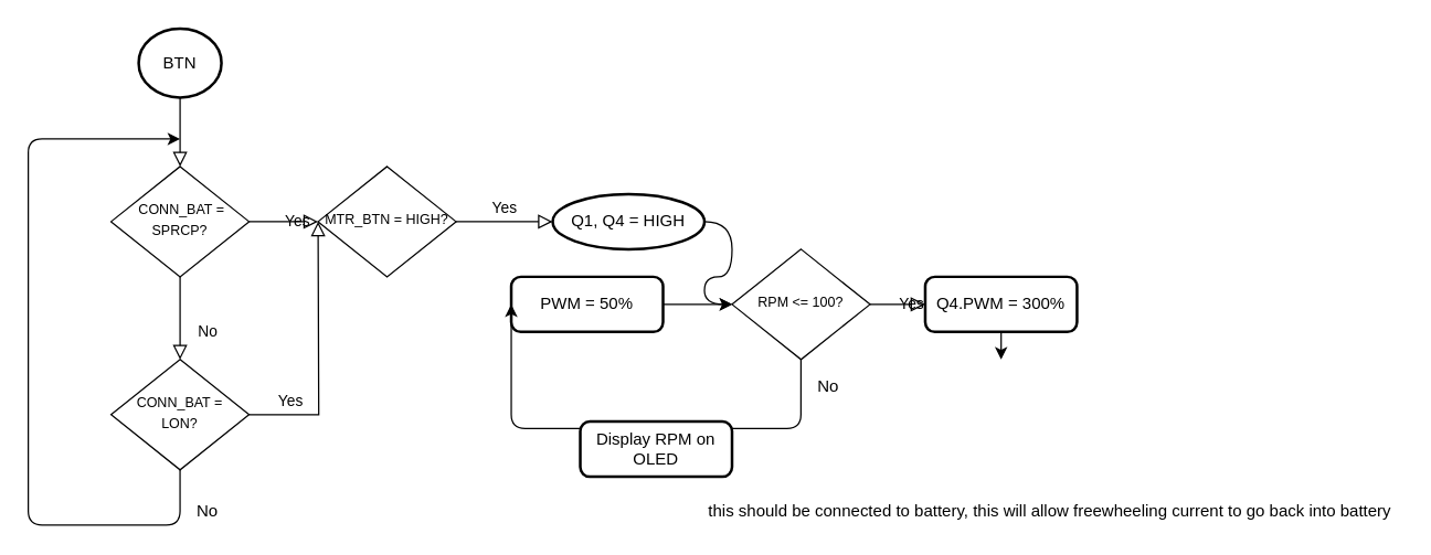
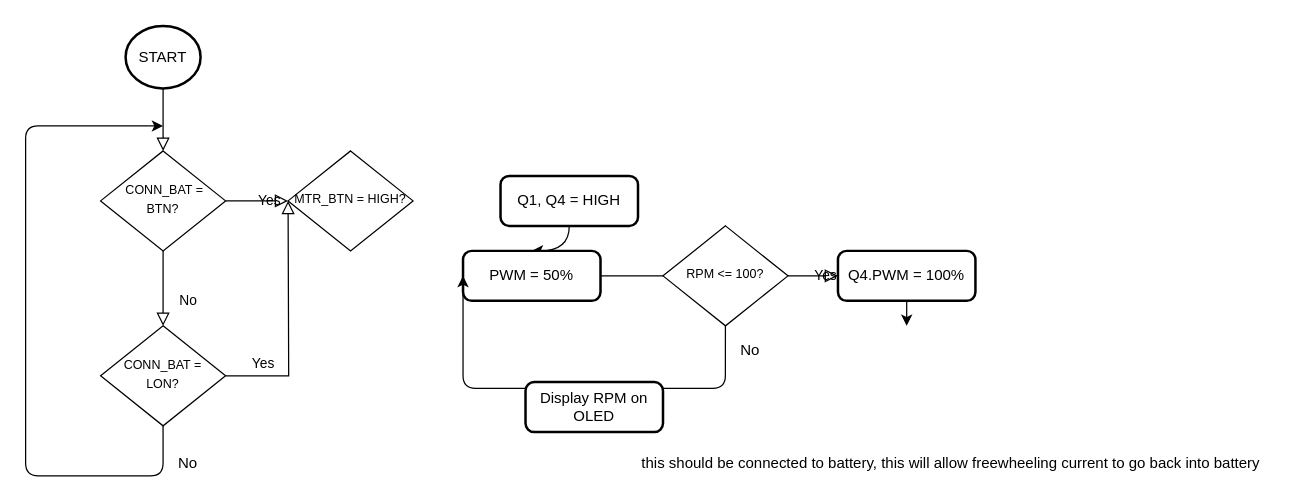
- <mxCell id="12" value="BTN" style="strokeWidth=2;html=1;shape=mxgraph.flowchart.start_2;whiteSpace=wrap;" vertex="1" parent="1"><mxGeometry x="100" y="20" width="60" height="50" as="geometry" /></mxCell>
+ <mxCell id="12" value="START" style="strokeWidth=2;html=1;shape=mxgraph.flowchart.start_2;whiteSpace=wrap;" vertex="1" parent="1"><mxGeometry x="100" y="20" width="60" height="50" as="geometry" /></mxCell>
- <mxCell id="7" value="&lt;font style=&quot;font-size: 10px&quot;&gt;&amp;nbsp;CONN_BAT = SPRCP?&lt;/font&gt;" style="rhombus;whiteSpace=wrap;html=1;shadow=0;fontFamily=Helvetica;fontSize=12;align=center;strokeWidth=1;spacing=6;spacingTop=-4;" vertex="1" parent="1"><mxGeometry x="80" y="120" width="100" height="80" as="geometry" /></mxCell>
+ <mxCell id="7" value="&lt;font style=&quot;font-size: 10px&quot;&gt;&amp;nbsp;CONN_BAT = BTN?&lt;/font&gt;" style="rhombus;whiteSpace=wrap;html=1;shadow=0;fontFamily=Helvetica;fontSize=12;align=center;strokeWidth=1;spacing=6;spacingTop=-4;" vertex="1" parent="1"><mxGeometry x="80" y="120" width="100" height="80" as="geometry" /></mxCell>
- <mxCell id="3" value="Yes" style="edgeStyle=orthogonalEdgeStyle;rounded=0;html=1;jettySize=auto;orthogonalLoop=1;fontSize=11;endArrow=block;endFill=0;endSize=8;strokeWidth=1;shadow=0;labelBackgroundColor=none;entryX=0;entryY=0.5;entryDx=0;entryDy=0;" parent="1" source="4" target="15" edge="1"><mxGeometry y="10" relative="1" as="geometry"><mxPoint as="offset" /><mxPoint x="380" y="160" as="targetPoint" /></mxGeometry></mxCell>
- <mxCell id="15" value="Q1, Q4 = HIGH" style="ellipse;whiteSpace=wrap;html=1;absoluteArcSize=1;arcSize=14;strokeWidth=2;" vertex="1" parent="1"><mxGeometry x="400" y="140" width="110" height="40" as="geometry" /></mxCell>
+ <mxCell id="15" value="Q1, Q4 = HIGH" style="rounded=1;whiteSpace=wrap;html=1;absoluteArcSize=1;arcSize=14;strokeWidth=2;" vertex="1" parent="1"><mxGeometry x="400" y="140" width="110" height="40" as="geometry" /></mxCell>
- <mxCell id="14" value="" style="edgeStyle=orthogonalEdgeStyle;curved=1;orthogonalLoop=1;jettySize=auto;html=1;strokeColor=#000000;" edge="1" parent="1" source="15" target="19"><mxGeometry relative="1" as="geometry" /></mxCell>
+ <mxCell id="14" value="" style="edgeStyle=orthogonalEdgeStyle;curved=1;orthogonalLoop=1;jettySize=auto;html=1;strokeColor=#000000;" edge="1" parent="1" source="15" target="17"><mxGeometry relative="1" as="geometry" /></mxCell>
- <mxCell id="16" value="" style="edgeStyle=orthogonalEdgeStyle;curved=1;orthogonalLoop=1;jettySize=auto;html=1;strokeColor=#000000;" edge="1" parent="1" source="17" target="19"><mxGeometry relative="1" as="geometry" /></mxCell>
+ <mxCell id="16" value="" style="edgeStyle=orthogonalEdgeStyle;curved=1;orthogonalLoop=1;jettySize=auto;html=1;strokeColor=#000000;endArrow=none;" edge="1" parent="1" source="17" target="19"><mxGeometry relative="1" as="geometry" /></mxCell>
- <mxCell id="24" value="Q4.PWM = 300%" style="rounded=1;whiteSpace=wrap;html=1;absoluteArcSize=1;arcSize=14;strokeWidth=2;" vertex="1" parent="1"><mxGeometry x="670" y="200" width="110" height="40" as="geometry" /></mxCell>
+ <mxCell id="24" value="Q4.PWM = 100%" style="rounded=1;whiteSpace=wrap;html=1;absoluteArcSize=1;arcSize=14;strokeWidth=2;" vertex="1" parent="1"><mxGeometry x="670" y="200" width="110" height="40" as="geometry" /></mxCell>
